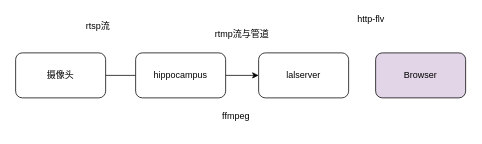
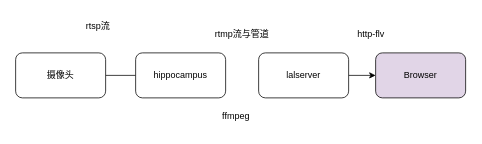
- <mxCell id="12" value="http-flv" style="text;html=1;strokeColor=none;fillColor=none;align=center;verticalAlign=middle;whiteSpace=wrap;rounded=0;" vertex="1" parent="1"><mxGeometry x="464" y="10" width="60" height="30" as="geometry" /></mxCell>
+ <mxCell id="12" value="http-flv" style="text;html=1;strokeColor=none;fillColor=none;align=center;verticalAlign=middle;whiteSpace=wrap;rounded=0;" vertex="1" parent="1"><mxGeometry x="464" y="30" width="60" height="30" as="geometry" /></mxCell>
- <mxCell id="4" value="" style="edgeStyle=none;html=1;" edge="1" parent="1" source="5" target="7"><mxGeometry relative="1" as="geometry" /></mxCell>
+ <mxCell id="6" value="" style="edgeStyle=none;html=1;" edge="1" parent="1" source="7" target="8"><mxGeometry relative="1" as="geometry" /></mxCell>
